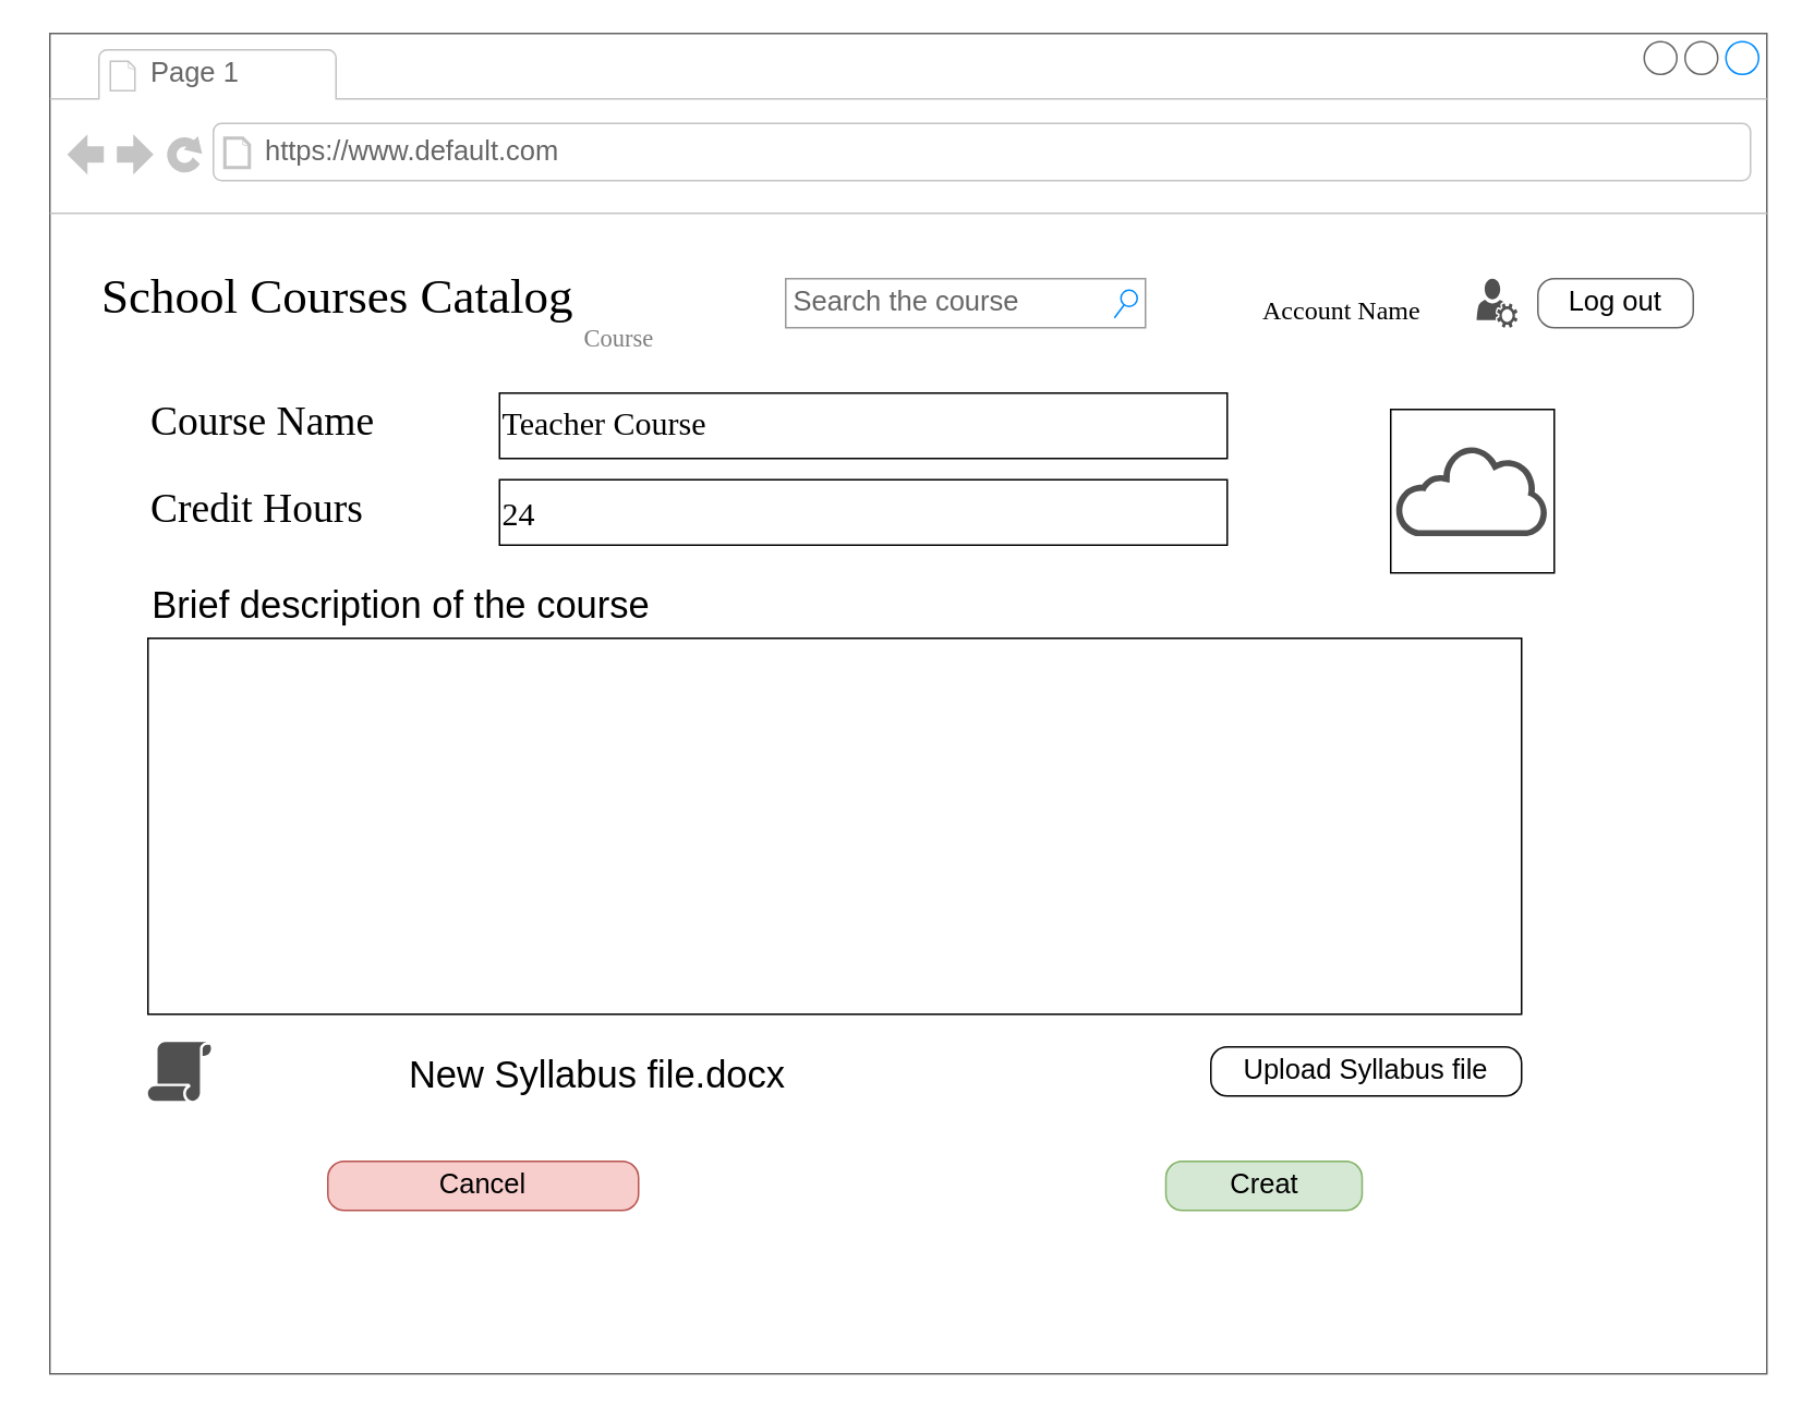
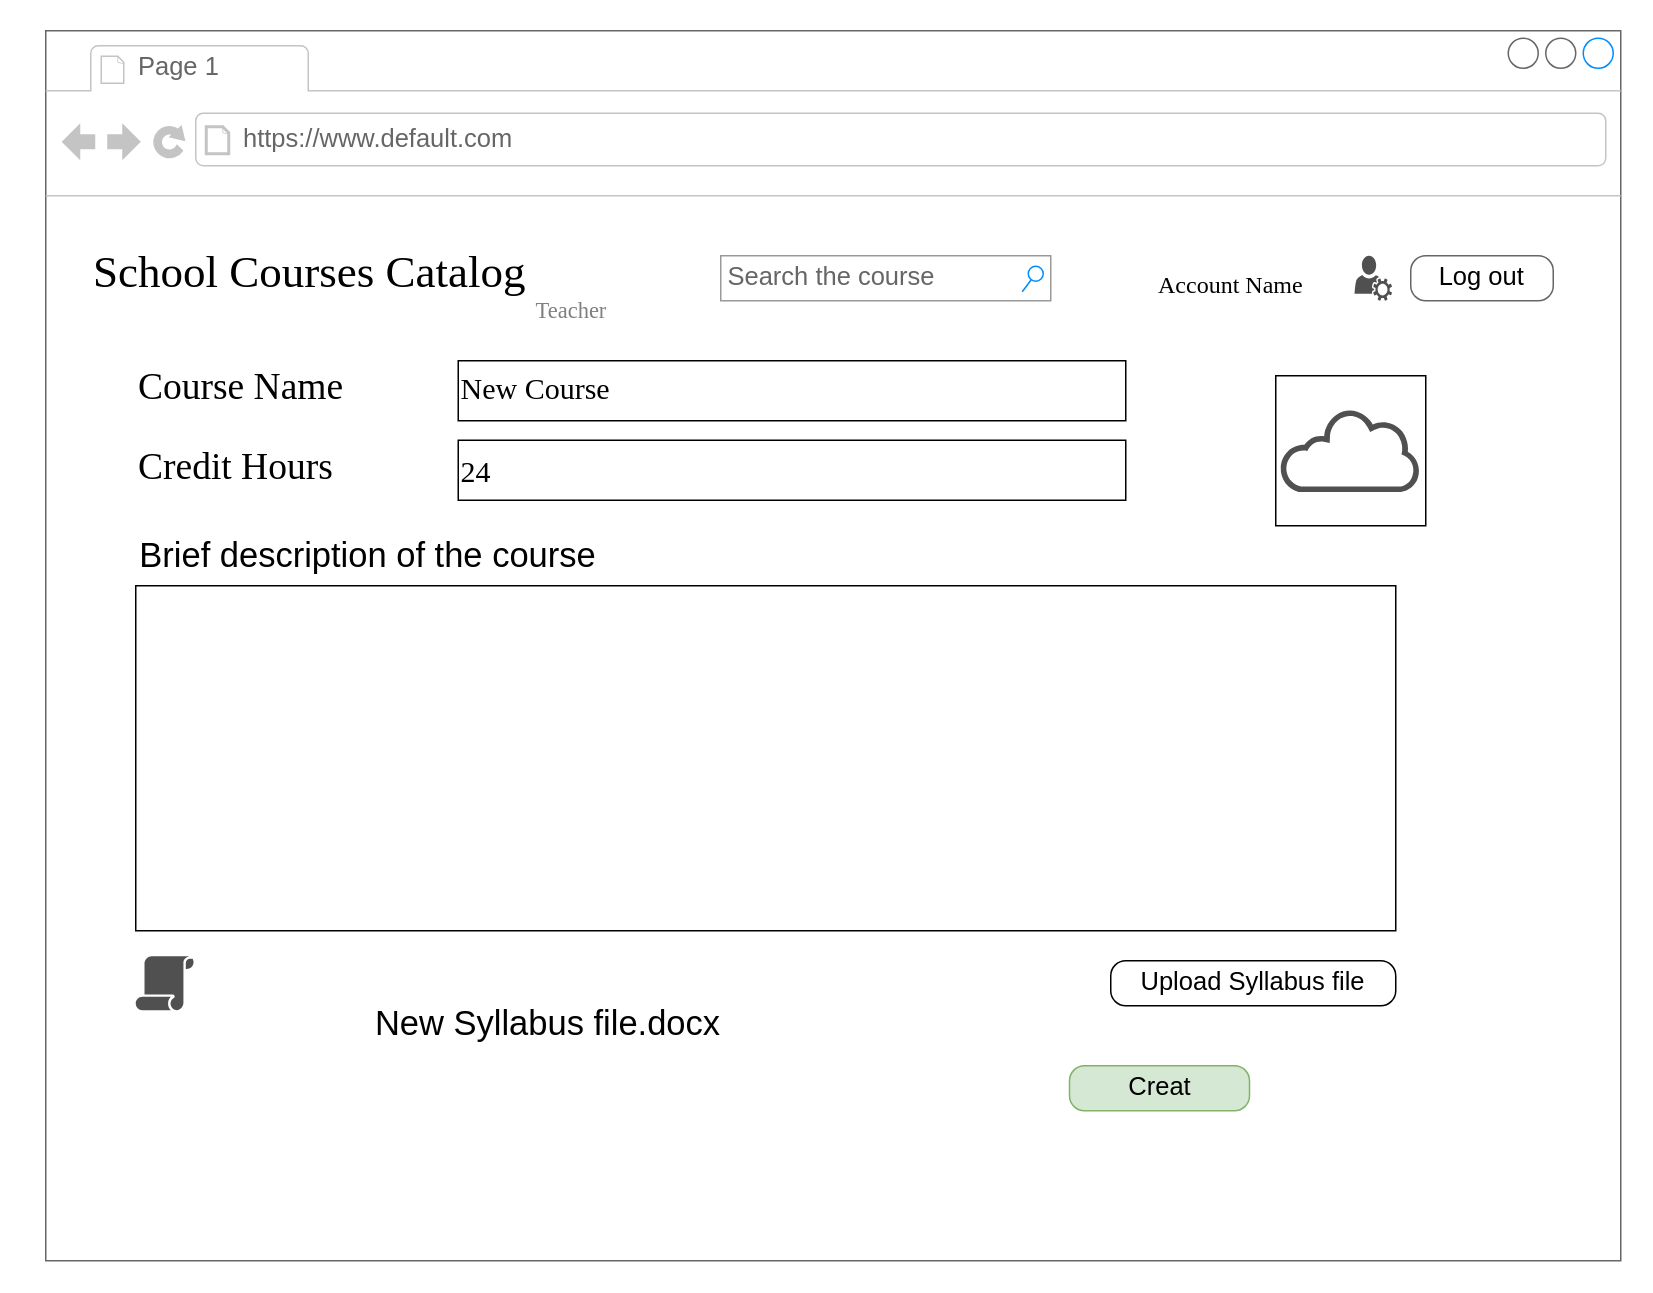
- <mxCell id="7" value="&lt;font color=&quot;#7F7F7F&quot;&gt;Course&lt;/font&gt;" style="text;html=1;points=[];align=left;verticalAlign=top;spacingTop=-4;fontSize=15;fontFamily=Verdana" parent="2" vertex="1"><mxGeometry x="325" y="175" width="170" height="30" as="geometry" /></mxCell>
+ <mxCell id="7" value="&lt;font color=&quot;#7F7F7F&quot;&gt;Teacher&lt;/font&gt;" style="text;html=1;points=[];align=left;verticalAlign=top;spacingTop=-4;fontSize=15;fontFamily=Verdana" parent="2" vertex="1"><mxGeometry x="325" y="175" width="170" height="30" as="geometry" /></mxCell>
- <mxCell id="21" value="&lt;div style=&quot;line-height: 1.6&quot; align=&quot;left&quot;&gt;&lt;font style=&quot;font-size: 20px&quot;&gt;Teacher Course&lt;/font&gt;&lt;br&gt;&lt;/div&gt;" style="text;html=1;points=[];align=left;verticalAlign=top;spacingTop=-4;fontSize=15;fontFamily=Verdana;rounded=0;strokeColor=default;" vertex="1" parent="20"><mxGeometry x="215" width="445" height="40" as="geometry" /></mxCell>
+ <mxCell id="21" value="&lt;div style=&quot;line-height: 1.6&quot; align=&quot;left&quot;&gt;&lt;font style=&quot;font-size: 20px&quot;&gt;New Course&lt;/font&gt;&lt;br&gt;&lt;/div&gt;" style="text;html=1;points=[];align=left;verticalAlign=top;spacingTop=-4;fontSize=15;fontFamily=Verdana;rounded=0;strokeColor=default;" vertex="1" parent="20"><mxGeometry x="215" width="445" height="40" as="geometry" /></mxCell>
- <mxCell id="18" value="&lt;font style=&quot;font-size: 23px&quot;&gt;New Syllabus file.docx&lt;/font&gt;" style="text;html=1;strokeColor=none;fillColor=none;align=center;verticalAlign=middle;whiteSpace=wrap;rounded=0;fontSize=16;fontColor=#000000;" vertex="1" parent="2"><mxGeometry x="110" y="617" width="450" height="40" as="geometry" /></mxCell>
+ <mxCell id="18" value="&lt;font style=&quot;font-size: 23px&quot;&gt;New Syllabus file.docx&lt;/font&gt;" style="text;html=1;strokeColor=none;fillColor=none;align=center;verticalAlign=middle;whiteSpace=wrap;rounded=0;fontSize=16;fontColor=#000000;" vertex="1" parent="2"><mxGeometry x="110" y="642" width="450" height="40" as="geometry" /></mxCell>
- <mxCell id="19" value="Cancel" style="strokeWidth=1;shadow=0;dashed=0;align=center;html=1;shape=mxgraph.mockup.buttons.button;mainText=;buttonStyle=round;fontSize=17;fontStyle=0;whiteSpace=wrap;rounded=0;labelBackgroundColor=none;fillColor=#f8cecc;strokeColor=#b85450;" vertex="1" parent="2"><mxGeometry x="170" y="690" width="190" height="30" as="geometry" /></mxCell>
